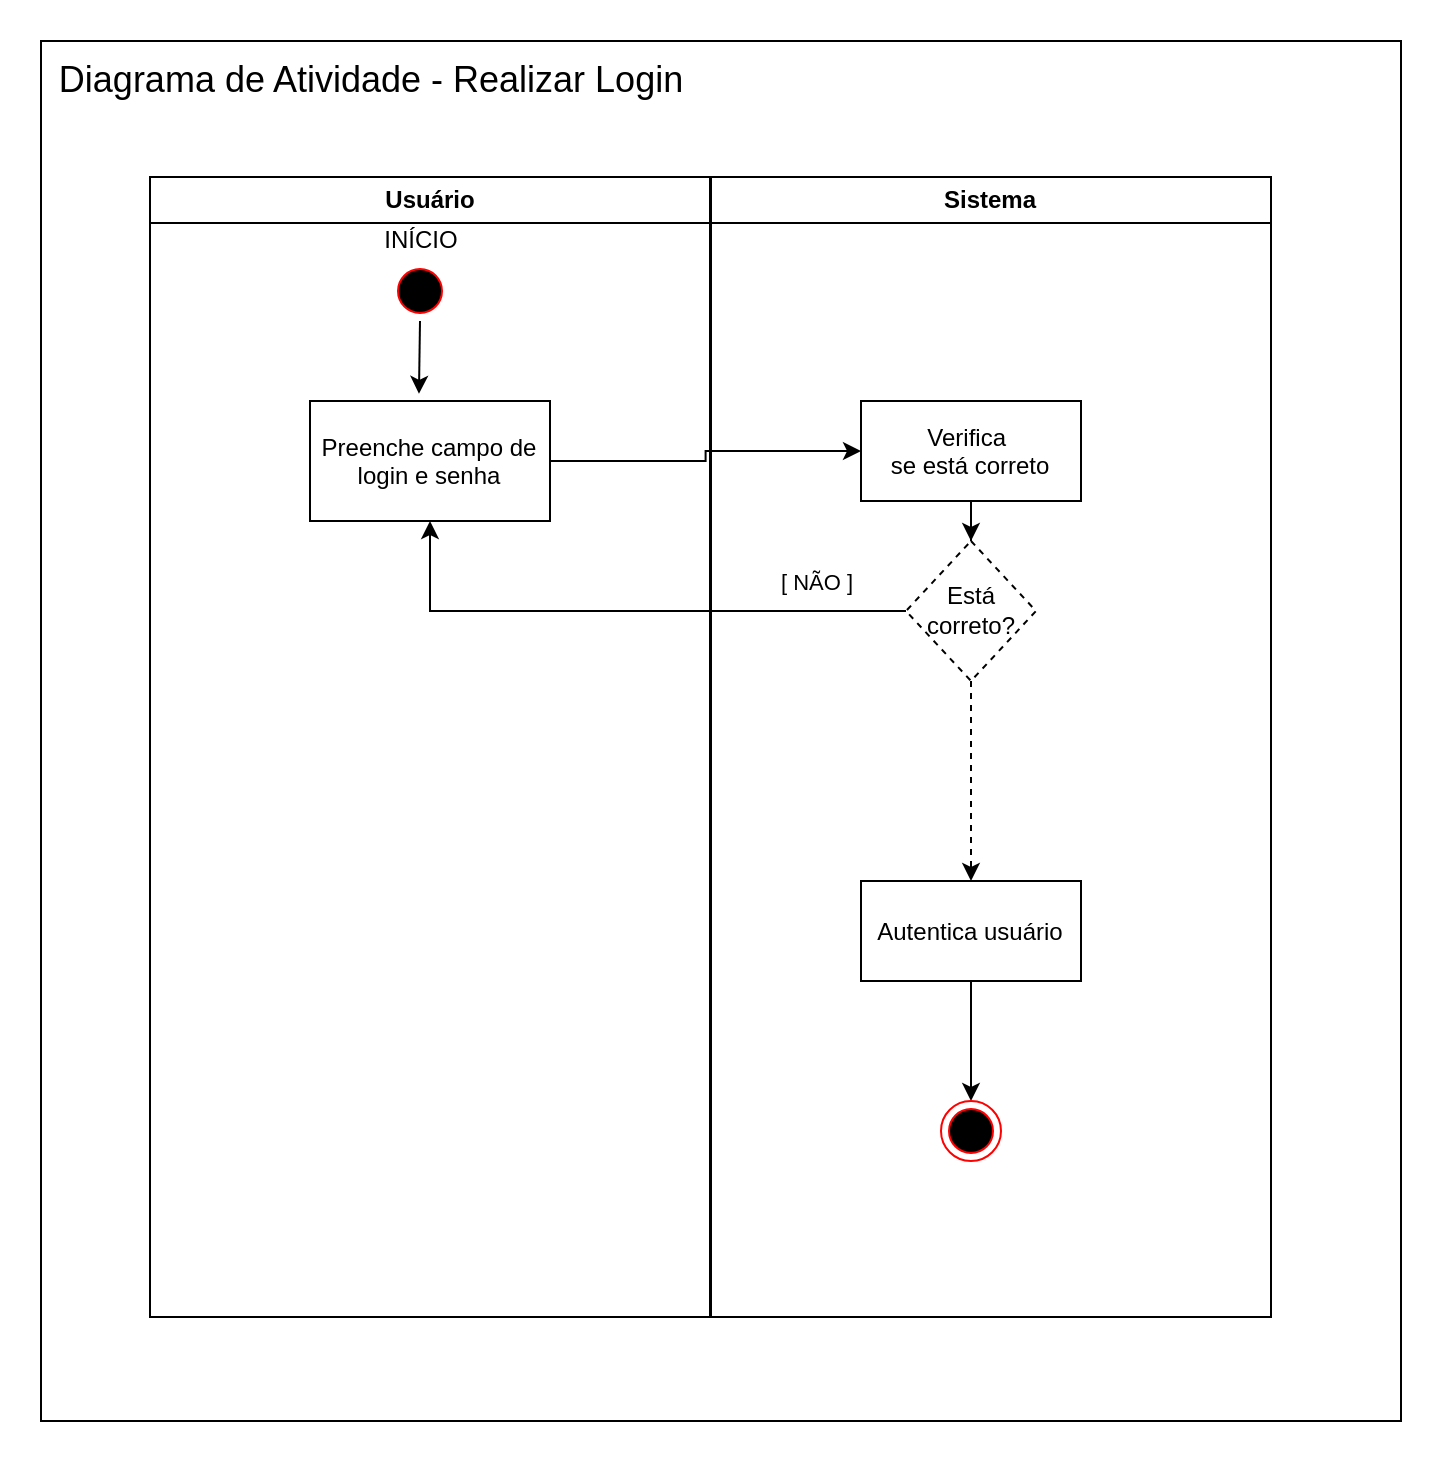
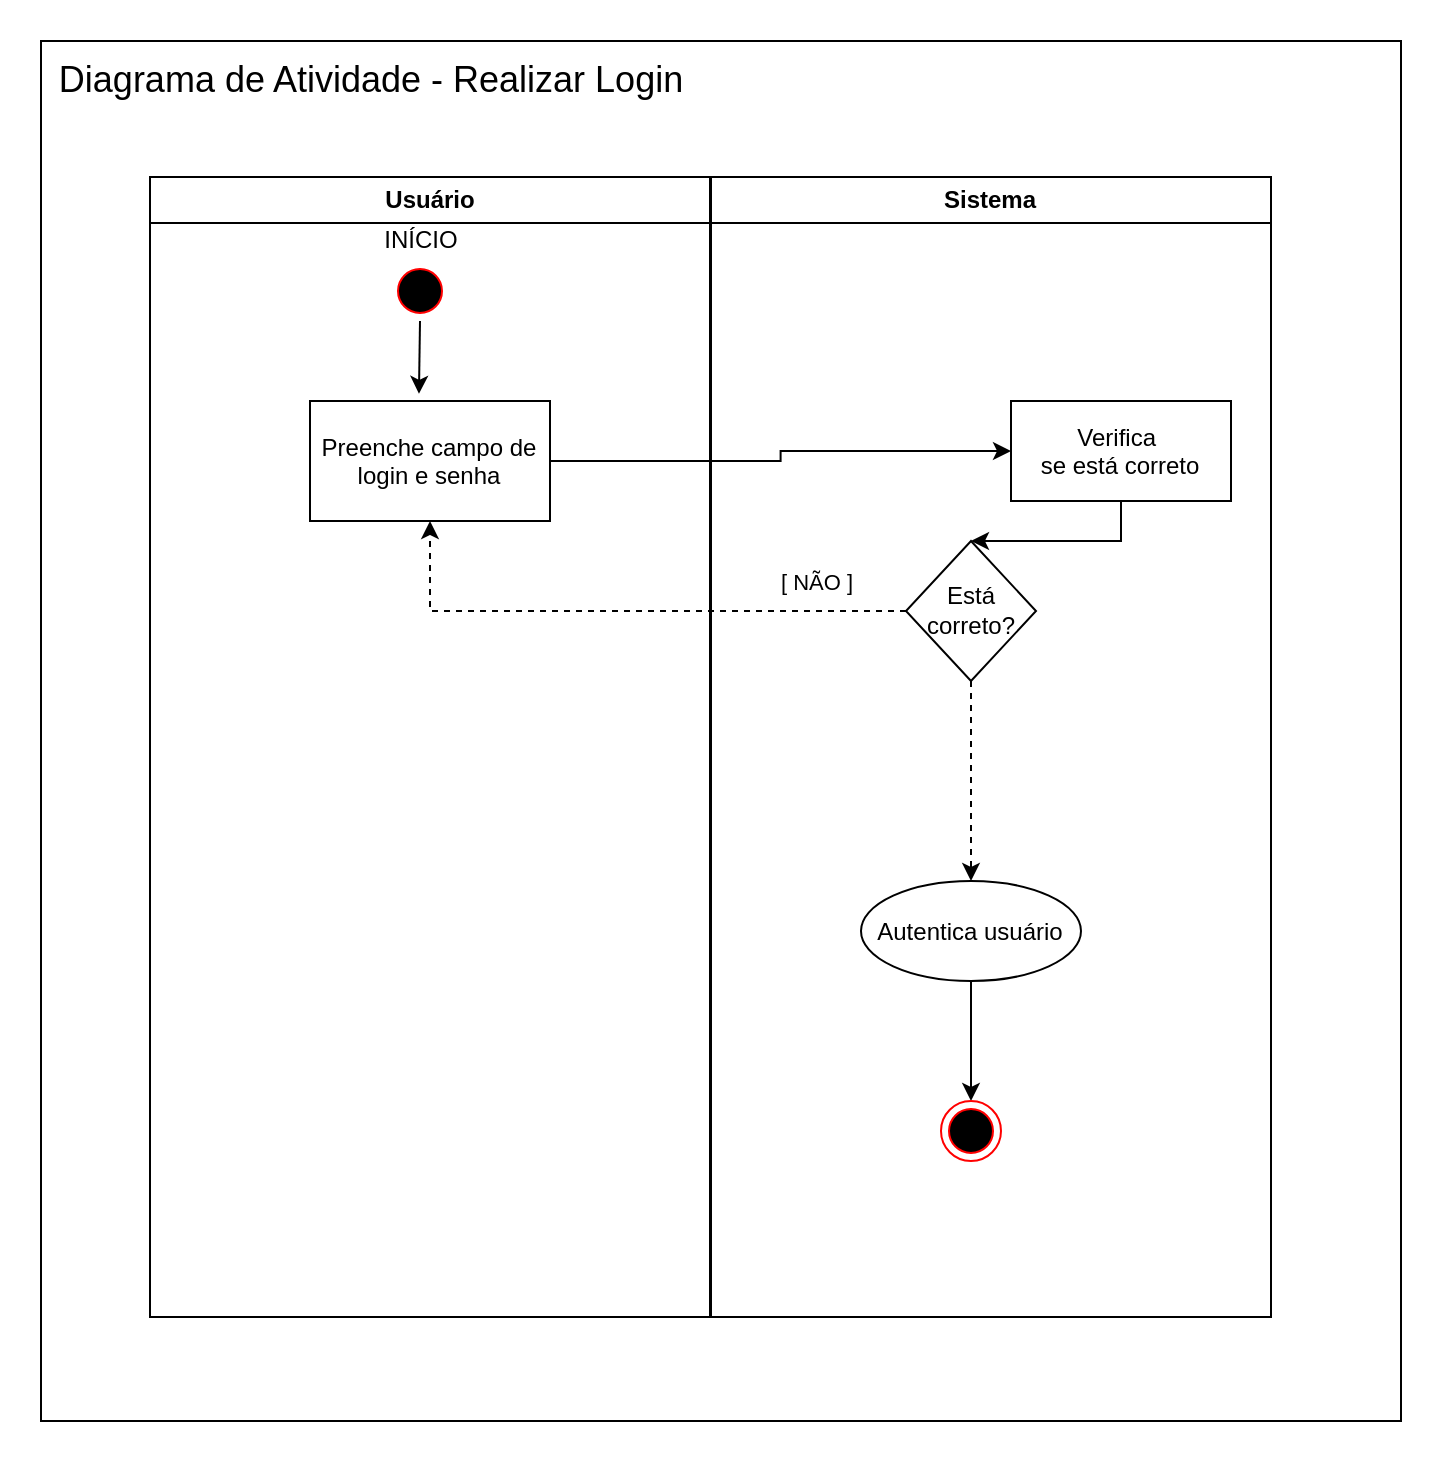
- <mxCell id="13" value="Verifica &#10;se está correto" style="" parent="9" vertex="1"><mxGeometry x="75" y="112" width="110" height="50" as="geometry" /></mxCell>
+ <mxCell id="13" value="Verifica &#10;se está correto" style="" parent="9" vertex="1"><mxGeometry x="150" y="112" width="110" height="50" as="geometry" /></mxCell>
- <mxCell id="17" style="edgeStyle=orthogonalEdgeStyle;rounded=0;orthogonalLoop=1;jettySize=auto;html=1;exitX=0;exitY=0.5;exitDx=0;exitDy=0;entryX=0.5;entryY=1;entryDx=0;entryDy=0;" edge="1" parent="1" source="15" target="7"><mxGeometry relative="1" as="geometry"><mxPoint x="190" y="250" as="targetPoint" /></mxGeometry></mxCell>
+ <mxCell id="17" style="edgeStyle=orthogonalEdgeStyle;rounded=0;orthogonalLoop=1;jettySize=auto;html=1;exitX=0;exitY=0.5;exitDx=0;exitDy=0;entryX=0.5;entryY=1;entryDx=0;entryDy=0;dashed=1;" edge="1" parent="1" source="15" target="7"><mxGeometry relative="1" as="geometry"><mxPoint x="190" y="250" as="targetPoint" /></mxGeometry></mxCell>
- <mxCell id="15" value="Está correto?" style="rhombus;whiteSpace=wrap;html=1;dashed=1;" vertex="1" parent="9"><mxGeometry x="97.5" y="182" width="65" height="70" as="geometry" /></mxCell>
+ <mxCell id="15" value="Está correto?" style="rhombus;whiteSpace=wrap;html=1;" vertex="1" parent="9"><mxGeometry x="97.5" y="182" width="65" height="70" as="geometry" /></mxCell>
- <mxCell id="11" value="Autentica usuário" style="" parent="9" vertex="1"><mxGeometry x="75" y="352" width="110" height="50" as="geometry" /></mxCell>
+ <mxCell id="11" value="Autentica usuário" style="ellipse;" parent="9" vertex="1"><mxGeometry x="75" y="352" width="110" height="50" as="geometry" /></mxCell>
